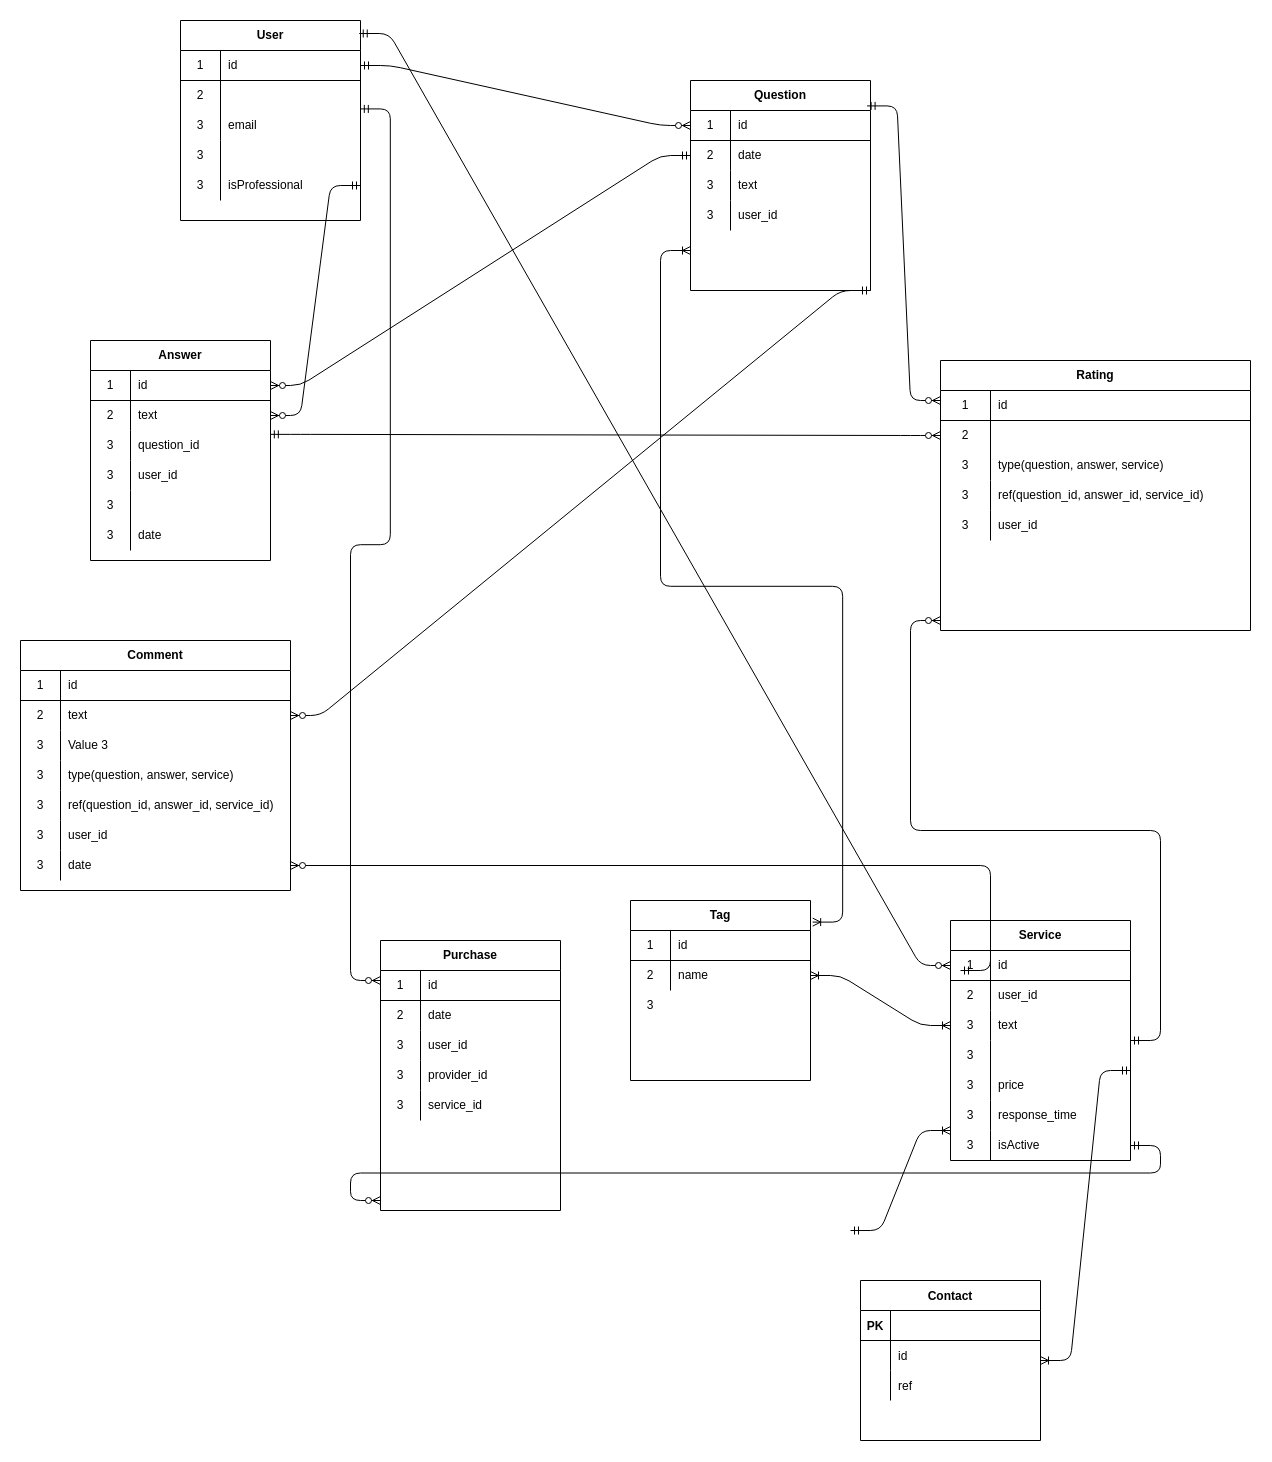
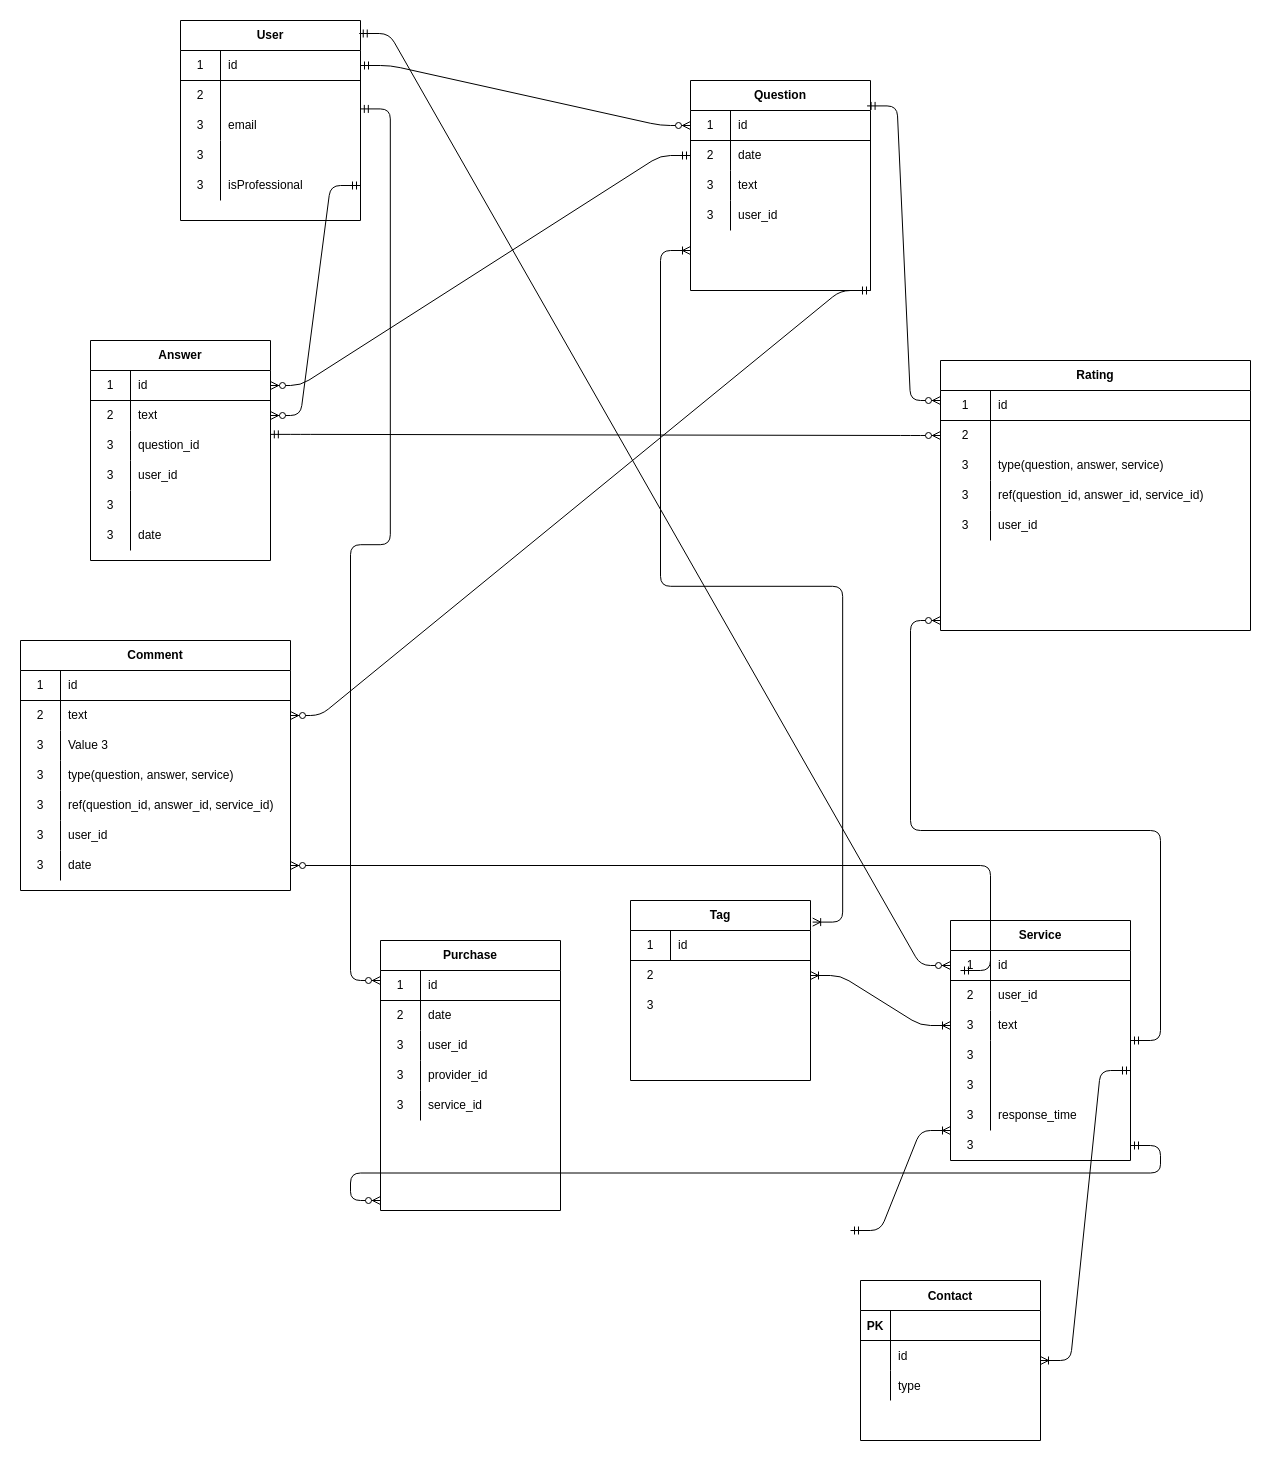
- <mxCell id="90" value="name" style="shape=partialRectangle;html=1;whiteSpace=wrap;connectable=0;fillColor=none;top=0;left=0;bottom=0;right=0;align=left;spacingLeft=6;overflow=hidden;" parent="88" vertex="1"><mxGeometry x="40" width="140" height="30" as="geometry" /></mxCell>
- <mxCell id="107" value="price" style="shape=partialRectangle;html=1;whiteSpace=wrap;connectable=0;fillColor=none;top=0;left=0;bottom=0;right=0;align=left;spacingLeft=6;overflow=hidden;" parent="105" vertex="1"><mxGeometry x="40" width="140" height="30" as="geometry" /></mxCell>
- <mxCell id="113" value="isActive" style="shape=partialRectangle;html=1;whiteSpace=wrap;connectable=0;fillColor=none;top=0;left=0;bottom=0;right=0;align=left;spacingLeft=6;overflow=hidden;" parent="111" vertex="1"><mxGeometry x="40" width="140" height="30" as="geometry" /></mxCell>
- <mxCell id="151" value="ref" style="shape=partialRectangle;connectable=0;fillColor=none;top=0;left=0;bottom=0;right=0;align=left;spacingLeft=6;overflow=hidden;" vertex="1" parent="149"><mxGeometry x="30" width="150" height="30" as="geometry" /></mxCell>
+ <mxCell id="151" value="type" style="shape=partialRectangle;connectable=0;fillColor=none;top=0;left=0;bottom=0;right=0;align=left;spacingLeft=6;overflow=hidden;" vertex="1" parent="149"><mxGeometry x="30" width="150" height="30" as="geometry" /></mxCell>
